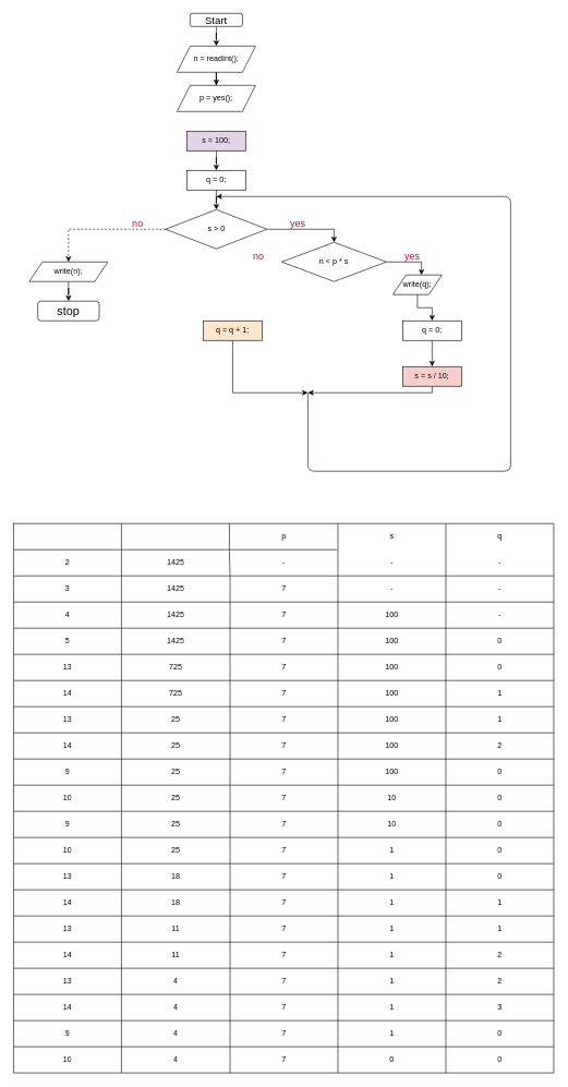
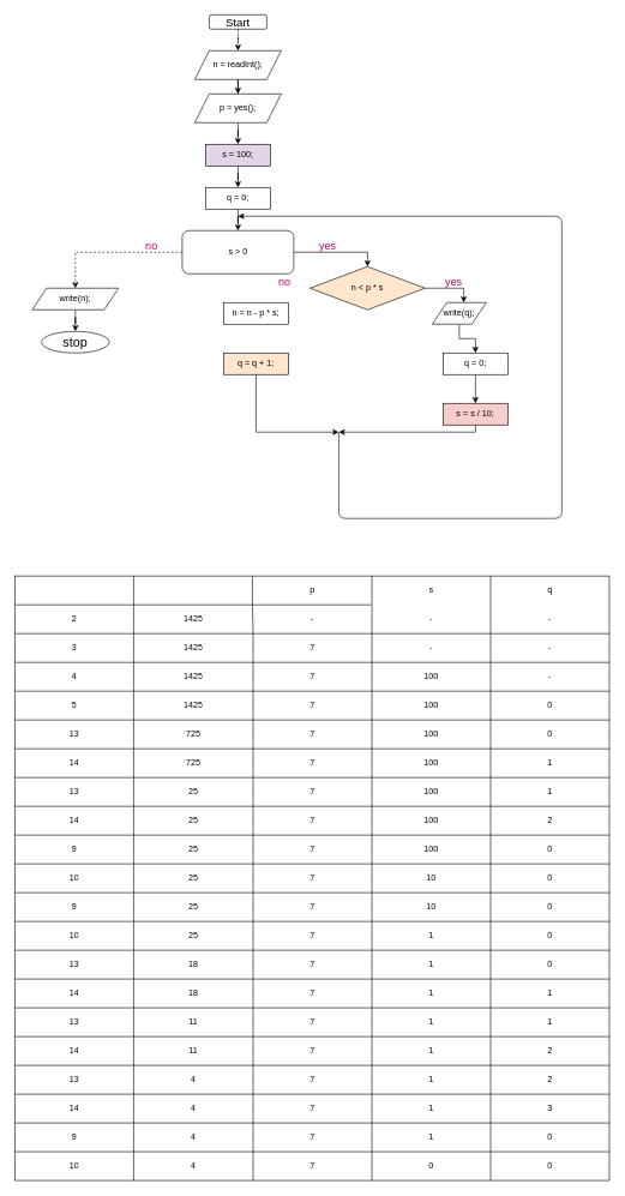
- <mxCell id="10" style="edgeStyle=orthogonalEdgeStyle;rounded=0;orthogonalLoop=1;jettySize=auto;html=1;" edge="1" parent="1" source="11" target="5"><mxGeometry relative="1" as="geometry" /></mxCell>
+ <mxCell id="10" style="edgeStyle=orthogonalEdgeStyle;rounded=0;orthogonalLoop=1;jettySize=auto;html=1;dashed=1;" edge="1" parent="1" source="11" target="5"><mxGeometry relative="1" as="geometry" /></mxCell>
+ <mxCell id="157" style="edgeStyle=orthogonalEdgeStyle;rounded=0;orthogonalLoop=1;jettySize=auto;html=1;fontColor=#CC0066;" edge="1" parent="1" source="158" target="7"><mxGeometry relative="1" as="geometry" /></mxCell>
- <mxCell id="14" value="s &amp;gt; 0" style="rhombus;whiteSpace=wrap;html=1;" vertex="1" parent="1"><mxGeometry x="252.5" y="320" width="155" height="60" as="geometry" /></mxCell>
+ <mxCell id="14" value="s &amp;gt; 0" style="whiteSpace=wrap;html=1;rounded=1;" vertex="1" parent="1"><mxGeometry x="252.5" y="320" width="155" height="60" as="geometry" /></mxCell>
- <mxCell id="17" value="n &amp;lt; p * s" style="rhombus;whiteSpace=wrap;html=1;" vertex="1" parent="1"><mxGeometry x="430" y="370" width="160" height="60" as="geometry" /></mxCell>
+ <mxCell id="17" value="n &amp;lt; p * s" style="rhombus;whiteSpace=wrap;html=1;fillColor=#ffe6cc;" vertex="1" parent="1"><mxGeometry x="430" y="370" width="160" height="60" as="geometry" /></mxCell>
+ <mxCell id="24" value="n = n - p * s;" style="rounded=0;whiteSpace=wrap;html=1;" vertex="1" parent="1"><mxGeometry x="310" y="420" width="90" height="30" as="geometry" /></mxCell>
- <mxCell id="15" value="&lt;font style=&quot;font-size: 18px&quot;&gt;stop&lt;/font&gt;" style="rounded=1;whiteSpace=wrap;html=1;" vertex="1" parent="1"><mxGeometry x="57" y="460" width="94" height="30" as="geometry" /></mxCell>
+ <mxCell id="15" value="&lt;font style=&quot;font-size: 18px&quot;&gt;stop&lt;/font&gt;" style="ellipse;whiteSpace=wrap;html=1;" vertex="1" parent="1"><mxGeometry x="57" y="460" width="94" height="30" as="geometry" /></mxCell>
